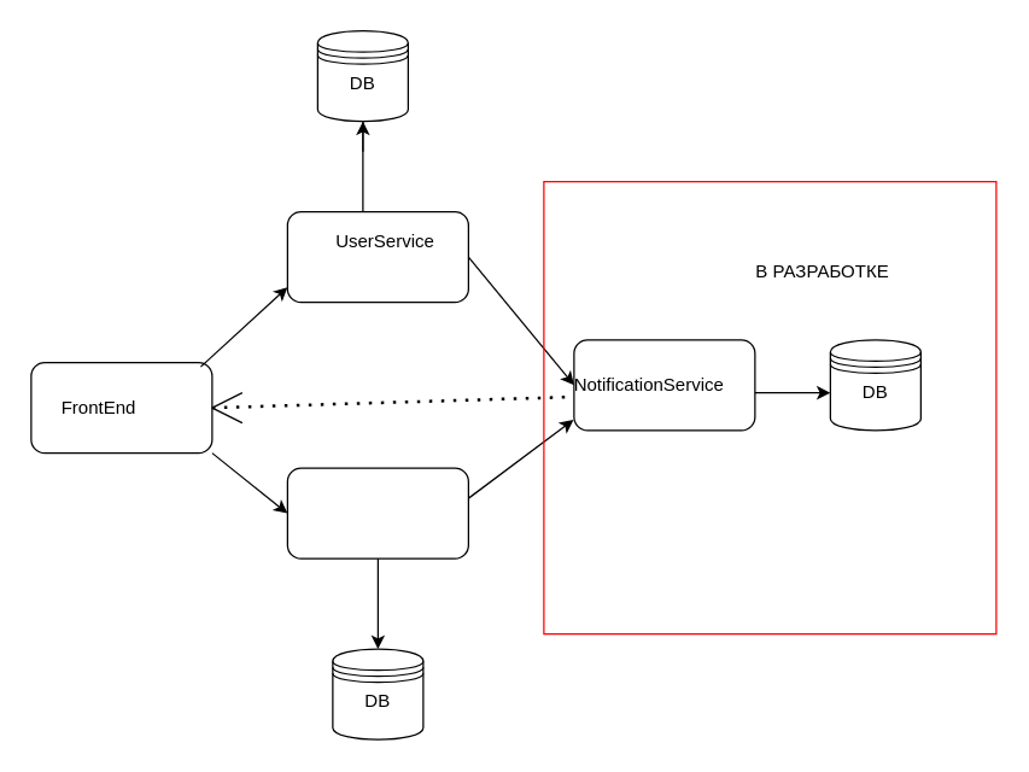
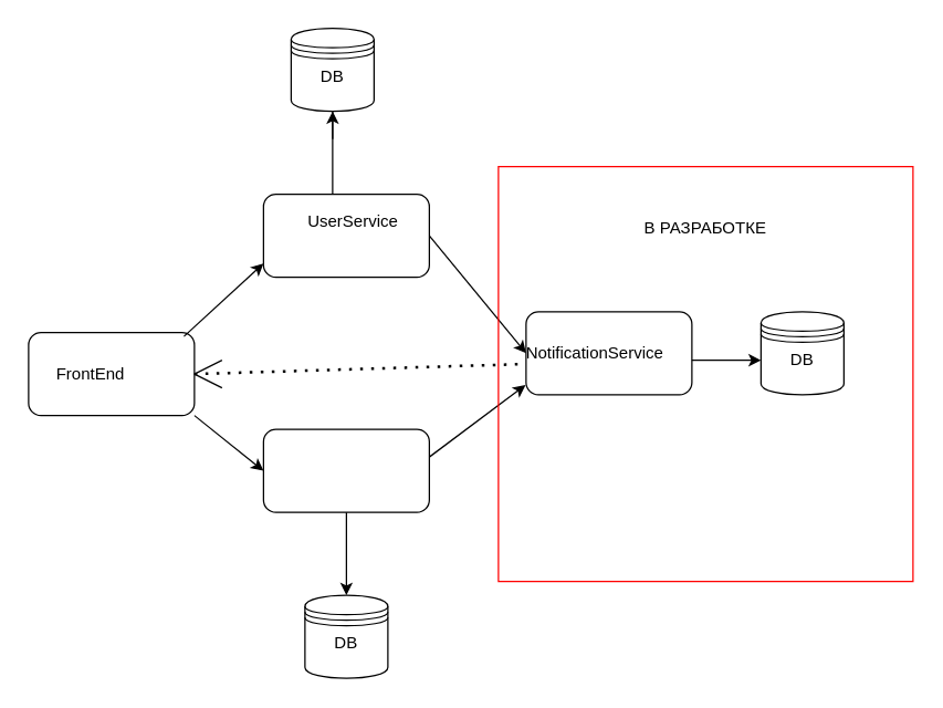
- <mxCell id="27" value="В РАЗРАБОТКЕ" style="text;html=1;align=center;verticalAlign=middle;whiteSpace=wrap;rounded=0;" vertex="1" parent="1"><mxGeometry x="495" y="165" width="100" height="30" as="geometry" /></mxCell>
+ <mxCell id="27" value="В РАЗРАБОТКЕ" style="text;html=1;align=center;verticalAlign=middle;whiteSpace=wrap;rounded=0;" vertex="1" parent="1"><mxGeometry x="460" y="150" width="100" height="30" as="geometry" /></mxCell>
